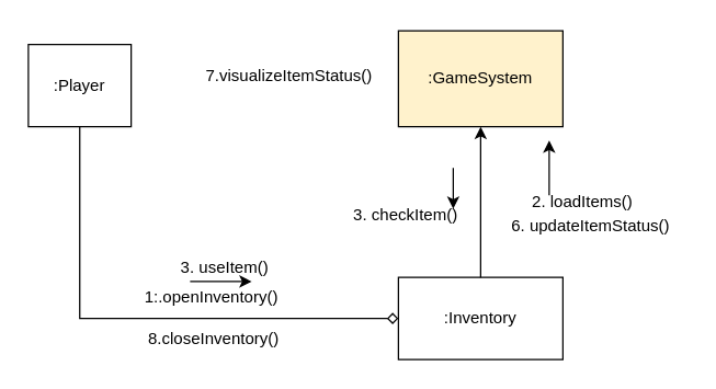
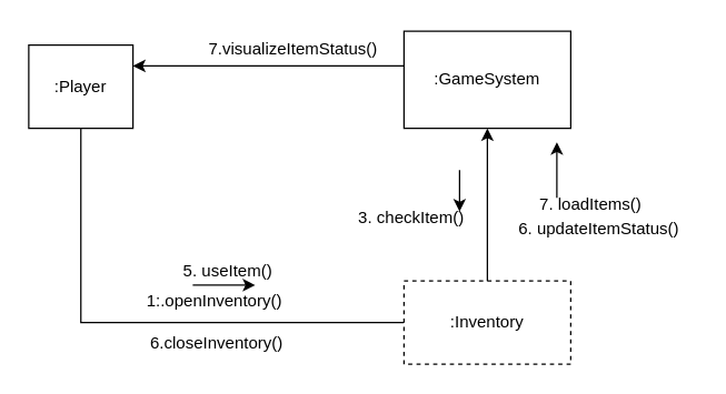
+ <mxCell id="4" style="edgeStyle=orthogonalEdgeStyle;rounded=0;orthogonalLoop=1;jettySize=auto;html=1;entryX=1;entryY=0.25;entryDx=0;entryDy=0;" parent="1" source="5" target="3" edge="1"><mxGeometry relative="1" as="geometry"><mxPoint x="350" y="-68" as="targetPoint" /><Array as="points"><mxPoint x="250" y="47" /><mxPoint x="250" y="47" /></Array></mxGeometry></mxCell>
- <mxCell id="17" value="7.visualizeItemStatus()" style="text;html=1;align=center;verticalAlign=middle;resizable=0;points=[];autosize=1;strokeColor=none;fillColor=none;" vertex="1" parent="1"><mxGeometry x="140" y="40" width="140" height="30" as="geometry" /></mxCell>
+ <mxCell id="17" value="7.visualizeItemStatus()" style="text;html=1;align=center;verticalAlign=middle;resizable=0;points=[];autosize=1;strokeColor=none;fillColor=none;" vertex="1" parent="1"><mxGeometry x="140" y="20" width="140" height="30" as="geometry" /></mxCell>
- <mxCell id="5" value=":GameSystem" style="rounded=0;whiteSpace=wrap;html=1;fillColor=#fff2cc;" parent="1" vertex="1"><mxGeometry x="290" y="22" width="120" height="70" as="geometry" /></mxCell>
+ <mxCell id="5" value=":GameSystem" style="rounded=0;whiteSpace=wrap;html=1;" parent="1" vertex="1"><mxGeometry x="290" y="22" width="120" height="70" as="geometry" /></mxCell>
- <mxCell id="11" value="2. loadItems()" style="text;html=1;align=center;verticalAlign=middle;resizable=0;points=[];autosize=1;strokeColor=none;fillColor=none;" parent="1" vertex="1"><mxGeometry x="374" y="132" width="100" height="30" as="geometry" /></mxCell>
+ <mxCell id="11" value="7. loadItems()" style="text;html=1;align=center;verticalAlign=middle;resizable=0;points=[];autosize=1;strokeColor=none;fillColor=none;" parent="1" vertex="1"><mxGeometry x="374" y="132" width="100" height="30" as="geometry" /></mxCell>
- <mxCell id="10" value="3. useItem()" style="text;html=1;align=center;verticalAlign=middle;resizable=0;points=[];autosize=1;strokeColor=none;fillColor=none;" parent="1" vertex="1"><mxGeometry x="118" y="180" width="90" height="30" as="geometry" /></mxCell>
+ <mxCell id="10" value="5. useItem()" style="text;html=1;align=center;verticalAlign=middle;resizable=0;points=[];autosize=1;strokeColor=none;fillColor=none;" parent="1" vertex="1"><mxGeometry x="118" y="180" width="90" height="30" as="geometry" /></mxCell>
- <mxCell id="2" style="edgeStyle=orthogonalEdgeStyle;rounded=0;orthogonalLoop=1;jettySize=auto;html=1;exitX=0.5;exitY=1;exitDx=0;exitDy=0;entryX=0;entryY=0.5;entryDx=0;entryDy=0;endArrow=diamond;endFill=0;" parent="1" source="3" target="6" edge="1"><mxGeometry relative="1" as="geometry" /></mxCell>
+ <mxCell id="2" style="edgeStyle=orthogonalEdgeStyle;rounded=0;orthogonalLoop=1;jettySize=auto;html=1;exitX=0.5;exitY=1;exitDx=0;exitDy=0;entryX=0;entryY=0.5;entryDx=0;entryDy=0;endArrow=none;endFill=0;" parent="1" source="3" target="6" edge="1"><mxGeometry relative="1" as="geometry" /></mxCell>
- <mxCell id="6" value=":Inventory" style="rounded=0;whiteSpace=wrap;html=1;" parent="1" vertex="1"><mxGeometry x="290" y="202" width="120" height="60" as="geometry" /></mxCell>
+ <mxCell id="6" value=":Inventory" style="rounded=0;whiteSpace=wrap;html=1;dashed=1;" parent="1" vertex="1"><mxGeometry x="290" y="202" width="120" height="60" as="geometry" /></mxCell>
- <mxCell id="8" value="8.closeInventory()" style="text;html=1;align=center;verticalAlign=middle;resizable=0;points=[];autosize=1;strokeColor=none;fillColor=none;" parent="1" vertex="1"><mxGeometry x="95" y="232" width="120" height="30" as="geometry" /></mxCell>
+ <mxCell id="8" value="6.closeInventory()" style="text;html=1;align=center;verticalAlign=middle;resizable=0;points=[];autosize=1;strokeColor=none;fillColor=none;" parent="1" vertex="1"><mxGeometry x="95" y="232" width="120" height="30" as="geometry" /></mxCell>
